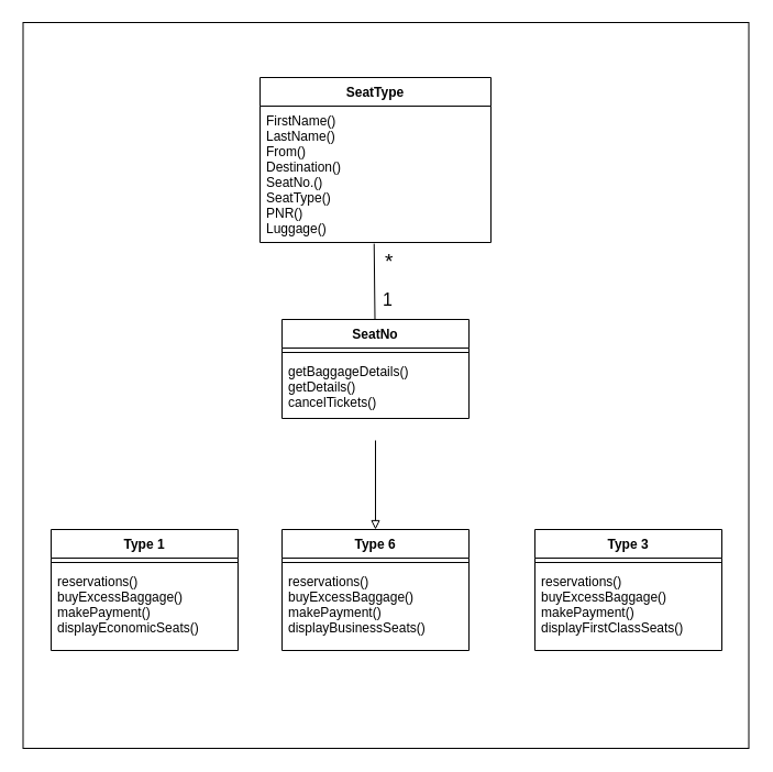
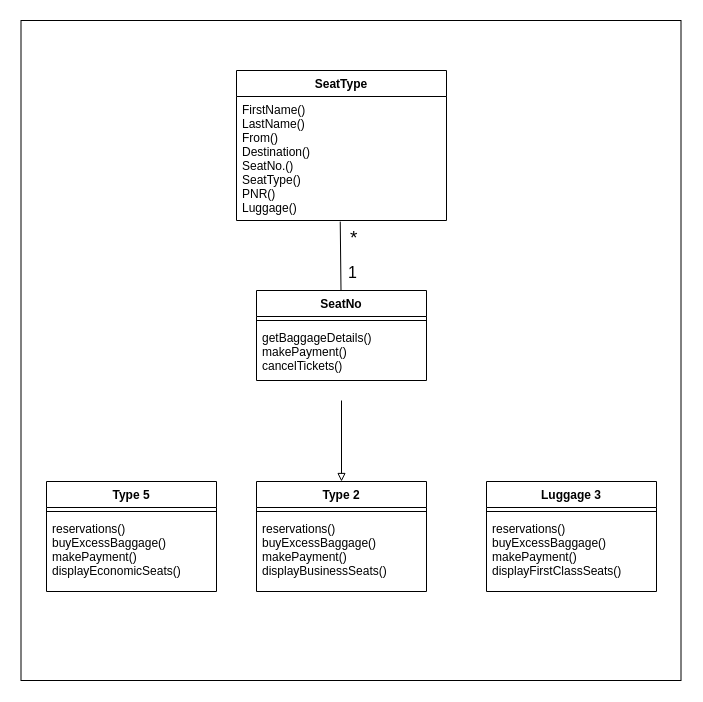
- <mxCell id="17" value="getBaggageDetails()&#10;getDetails()&#10;cancelTickets()" style="text;strokeColor=none;fillColor=none;align=left;verticalAlign=top;spacingLeft=4;spacingRight=4;overflow=hidden;rotatable=0;points=[[0,0.5],[1,0.5]];portConstraint=eastwest;" vertex="1" parent="15"><mxGeometry y="34" width="170" height="56" as="geometry" /></mxCell>
+ <mxCell id="17" value="getBaggageDetails()&#10;makePayment()&#10;cancelTickets()" style="text;strokeColor=none;fillColor=none;align=left;verticalAlign=top;spacingLeft=4;spacingRight=4;overflow=hidden;rotatable=0;points=[[0,0.5],[1,0.5]];portConstraint=eastwest;" vertex="1" parent="15"><mxGeometry y="34" width="170" height="56" as="geometry" /></mxCell>
- <mxCell id="2" value="Type 1" style="swimlane;fontStyle=1;align=center;verticalAlign=top;childLayout=stackLayout;horizontal=1;startSize=26;horizontalStack=0;resizeParent=1;resizeParentMax=0;resizeLast=0;collapsible=1;marginBottom=0;" parent="1" vertex="1"><mxGeometry x="46" y="481" width="170" height="110" as="geometry" /></mxCell>
+ <mxCell id="2" value="Type 5" style="swimlane;fontStyle=1;align=center;verticalAlign=top;childLayout=stackLayout;horizontal=1;startSize=26;horizontalStack=0;resizeParent=1;resizeParentMax=0;resizeLast=0;collapsible=1;marginBottom=0;" parent="1" vertex="1"><mxGeometry x="46" y="481" width="170" height="110" as="geometry" /></mxCell>
- <mxCell id="7" value="Type 6" style="swimlane;fontStyle=1;align=center;verticalAlign=top;childLayout=stackLayout;horizontal=1;startSize=26;horizontalStack=0;resizeParent=1;resizeParentMax=0;resizeLast=0;collapsible=1;marginBottom=0;" vertex="1" parent="1"><mxGeometry x="256" y="481" width="170" height="110" as="geometry" /></mxCell>
+ <mxCell id="7" value="Type 2" style="swimlane;fontStyle=1;align=center;verticalAlign=top;childLayout=stackLayout;horizontal=1;startSize=26;horizontalStack=0;resizeParent=1;resizeParentMax=0;resizeLast=0;collapsible=1;marginBottom=0;" vertex="1" parent="1"><mxGeometry x="256" y="481" width="170" height="110" as="geometry" /></mxCell>
- <mxCell id="10" value="Type 3" style="swimlane;fontStyle=1;align=center;verticalAlign=top;childLayout=stackLayout;horizontal=1;startSize=26;horizontalStack=0;resizeParent=1;resizeParentMax=0;resizeLast=0;collapsible=1;marginBottom=0;" vertex="1" parent="1"><mxGeometry x="486" y="481" width="170" height="110" as="geometry" /></mxCell>
+ <mxCell id="10" value="Luggage 3" style="swimlane;fontStyle=1;align=center;verticalAlign=top;childLayout=stackLayout;horizontal=1;startSize=26;horizontalStack=0;resizeParent=1;resizeParentMax=0;resizeLast=0;collapsible=1;marginBottom=0;" vertex="1" parent="1"><mxGeometry x="486" y="481" width="170" height="110" as="geometry" /></mxCell>
